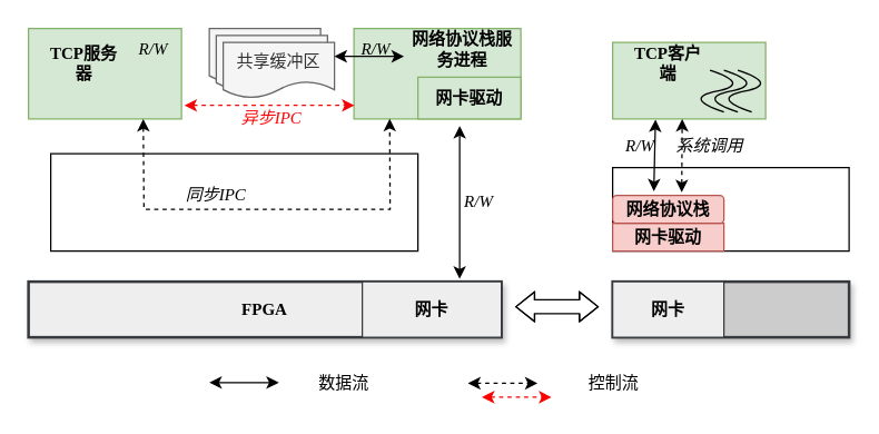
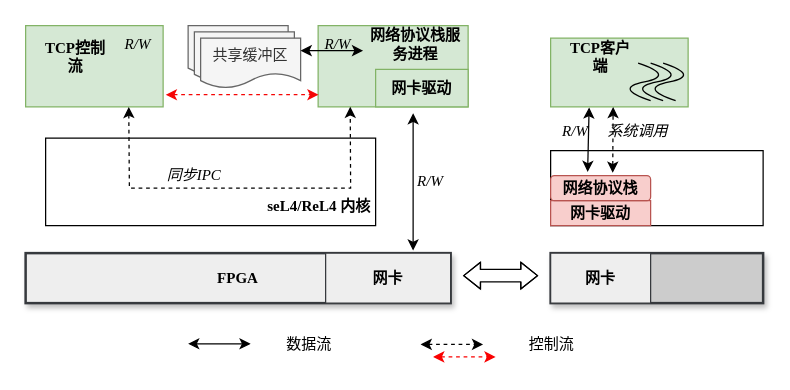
- <mxCell id="10" value="&lt;b style=&quot;&quot;&gt;&lt;font face=&quot;Times New Roman&quot;&gt;TCP&lt;/font&gt;&lt;font face=&quot;宋体-简&quot;&gt;服务器&lt;/font&gt;&lt;/b&gt;" style="text;html=1;align=center;verticalAlign=middle;whiteSpace=wrap;rounded=0;" parent="1" vertex="1"><mxGeometry x="30" y="30" width="60" height="30" as="geometry" /></mxCell>
+ <mxCell id="10" value="&lt;b style=&quot;&quot;&gt;&lt;font face=&quot;Times New Roman&quot;&gt;TCP&lt;/font&gt;&lt;font face=&quot;宋体-简&quot;&gt;控制流&lt;/font&gt;&lt;/b&gt;" style="text;html=1;align=center;verticalAlign=middle;whiteSpace=wrap;rounded=0;" parent="1" vertex="1"><mxGeometry x="30" y="30" width="60" height="30" as="geometry" /></mxCell>
- <mxCell id="22" value="&lt;font style=&quot;color: light-dark(rgb(250, 5, 5), rgb(237, 237, 237));&quot;&gt;&lt;i style=&quot;&quot;&gt;&lt;font face=&quot;宋体-简&quot;&gt;异步&lt;/font&gt;&lt;font face=&quot;Times New Roman&quot;&gt;IPC&lt;/font&gt;&lt;/i&gt;&lt;/font&gt;" style="text;html=1;align=center;verticalAlign=middle;whiteSpace=wrap;rounded=0;" parent="1" vertex="1"><mxGeometry x="165" y="70" width="60" height="30" as="geometry" /></mxCell>
+ <mxCell id="9" value="&lt;b style=&quot;&quot;&gt;&lt;font face=&quot;Times New Roman&quot;&gt;seL4/ReL4 &lt;/font&gt;&lt;font face=&quot;宋体-简&quot;&gt;内核&lt;/font&gt;&lt;/b&gt;" style="text;html=1;align=center;verticalAlign=middle;whiteSpace=wrap;rounded=0;" parent="1" vertex="1"><mxGeometry x="210" y="150" width="90" height="30" as="geometry" /></mxCell>
